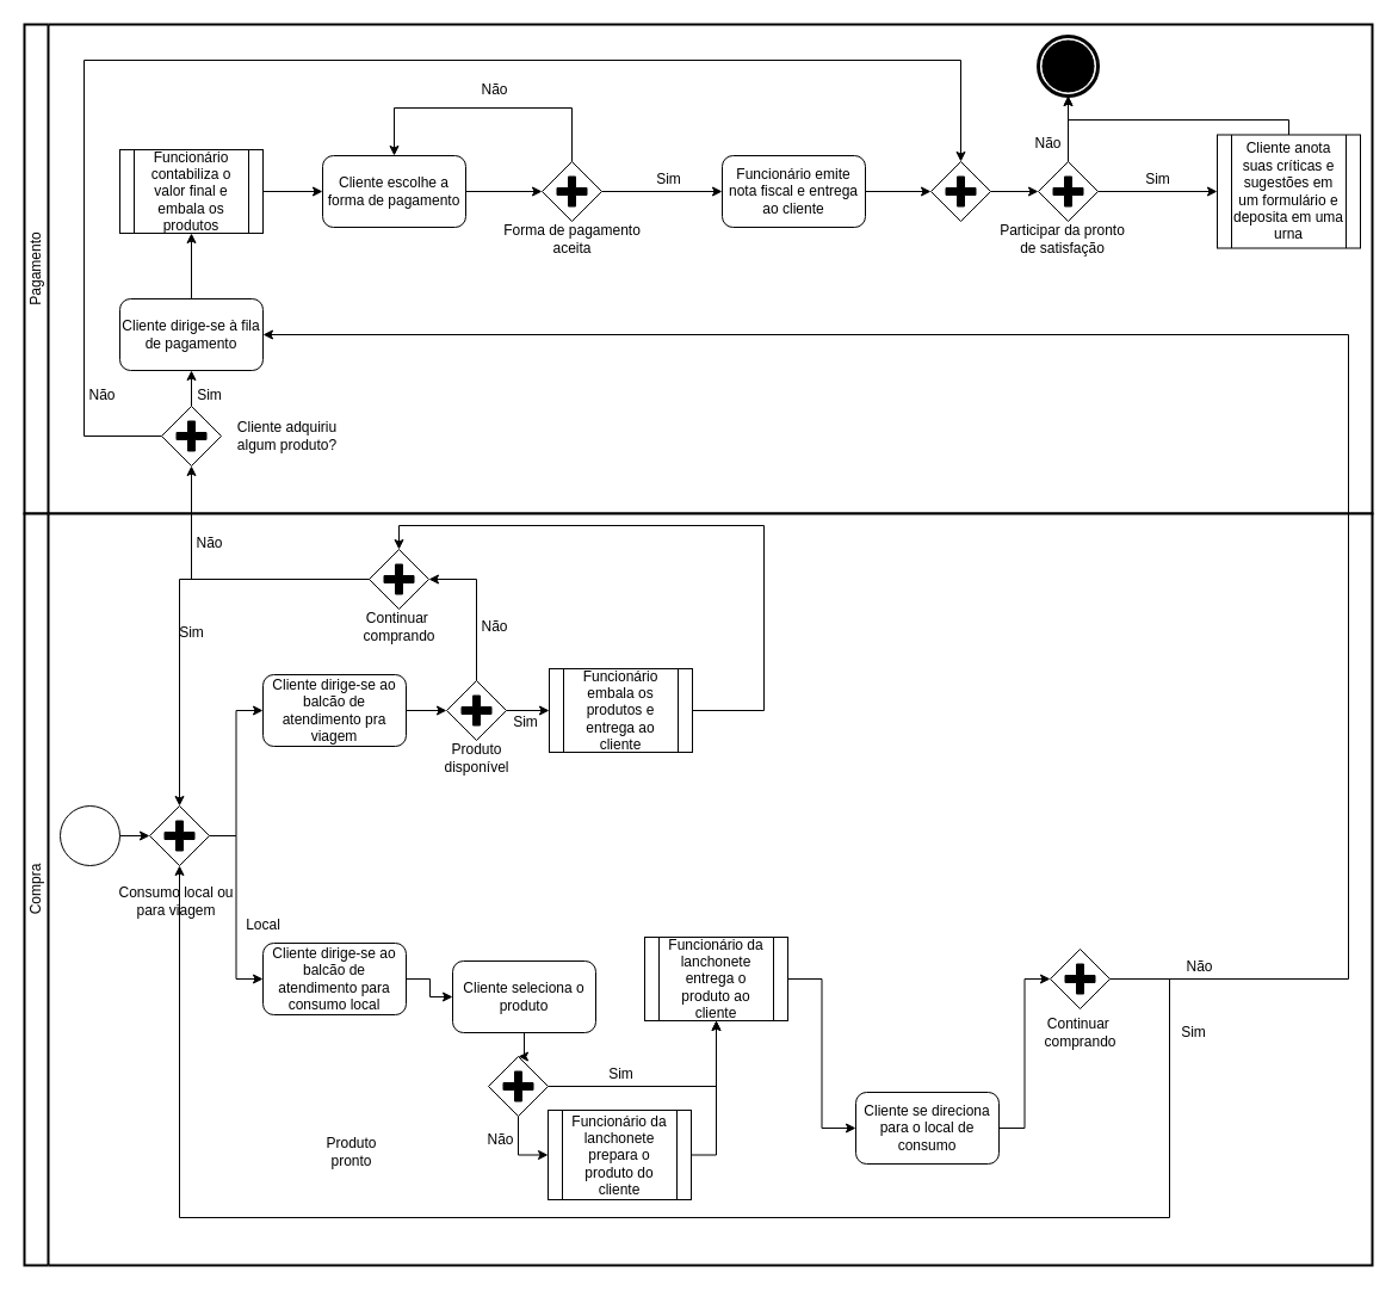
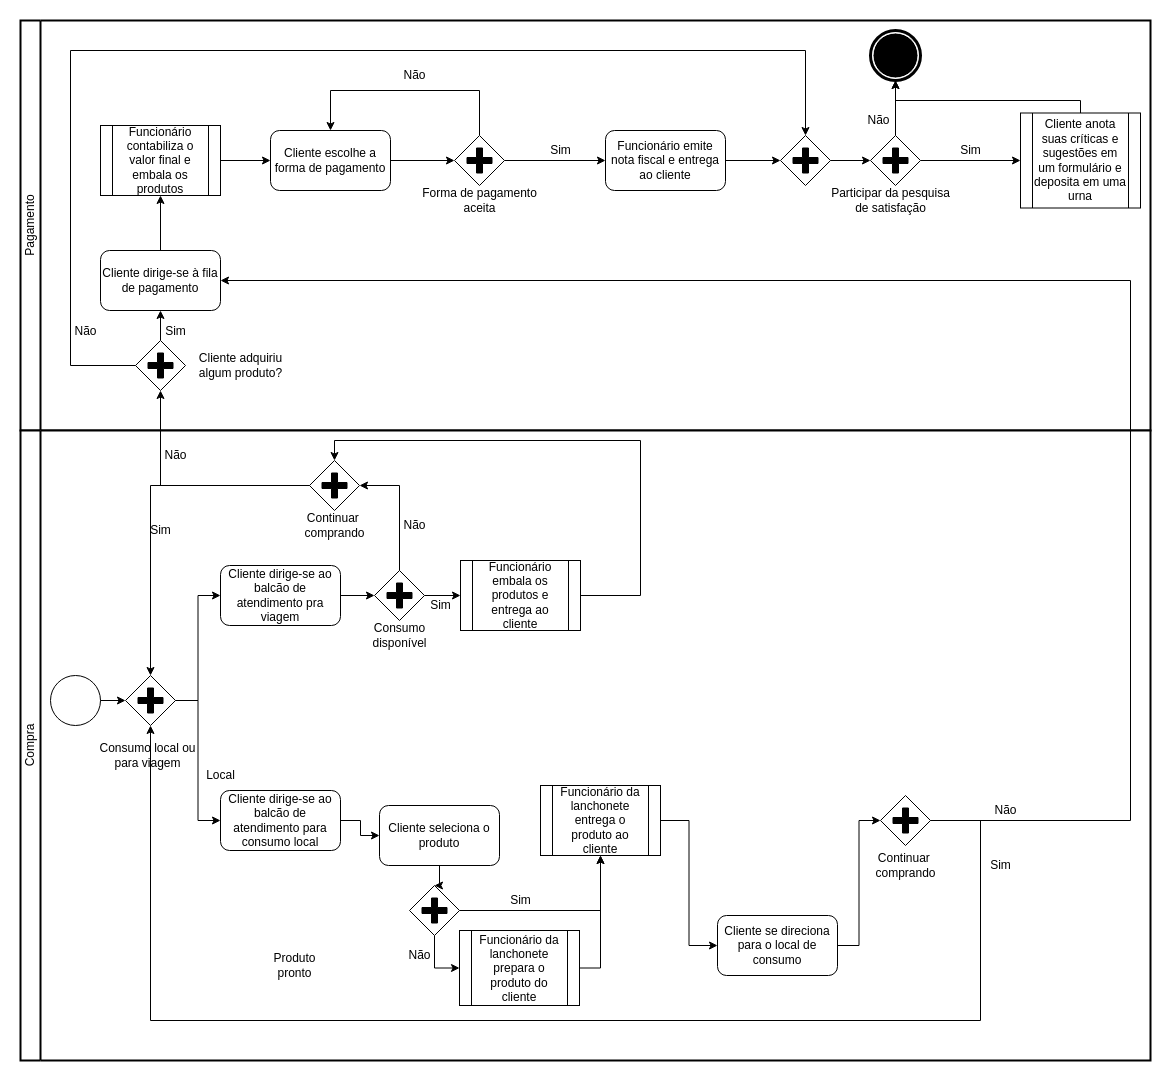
- <mxCell id="22" value="Participar da pronto&lt;br&gt;de satisfação" style="text;html=1;align=center;verticalAlign=middle;resizable=0;points=[];autosize=1;strokeColor=none;fillColor=none;" vertex="1" parent="2"><mxGeometry x="800" y="160" width="140" height="40" as="geometry" /></mxCell>
+ <mxCell id="22" value="Participar da pesquisa&lt;br&gt;de satisfação" style="text;html=1;align=center;verticalAlign=middle;resizable=0;points=[];autosize=1;strokeColor=none;fillColor=none;" vertex="1" parent="2"><mxGeometry x="800" y="160" width="140" height="40" as="geometry" /></mxCell>
- <mxCell id="43" value="Produto&lt;br&gt;disponível" style="text;html=1;align=center;verticalAlign=middle;resizable=0;points=[];autosize=1;strokeColor=none;fillColor=none;" vertex="1" parent="34"><mxGeometry x="339" y="185" width="80" height="40" as="geometry" /></mxCell>
+ <mxCell id="43" value="Consumo&lt;br&gt;disponível" style="text;html=1;align=center;verticalAlign=middle;resizable=0;points=[];autosize=1;strokeColor=none;fillColor=none;" vertex="1" parent="34"><mxGeometry x="339" y="185" width="80" height="40" as="geometry" /></mxCell>
